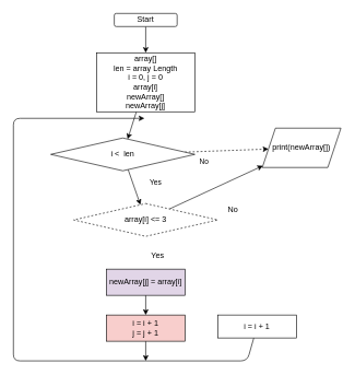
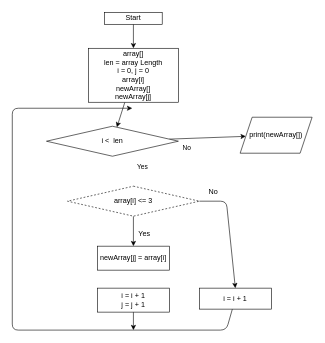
- <mxCell id="3" value="Start" style="rounded=1;whiteSpace=wrap;html=1;" vertex="1" parent="1"><mxGeometry x="174" width="96" height="20" as="geometry" y="20" /></mxCell>
+ <mxCell id="3" value="Start" style="whiteSpace=wrap;html=1;rounded=0;" vertex="1" parent="1"><mxGeometry x="174" width="96" height="20" as="geometry" y="20" /></mxCell>
- <mxCell id="6" value="" style="edgeStyle=none;html=1;dashed=1;" edge="1" parent="1" source="9" target="13"><mxGeometry relative="1" as="geometry" /></mxCell>
+ <mxCell id="6" value="" style="edgeStyle=none;html=1;" edge="1" parent="1" source="9" target="13"><mxGeometry relative="1" as="geometry" /></mxCell>
- <mxCell id="8" value="" style="edgeStyle=none;html=1;" edge="1" parent="1" source="9" target="12"><mxGeometry relative="1" as="geometry" /></mxCell>
- <mxCell id="10" value="" style="edgeStyle=none;html=1;" edge="1" parent="1" source="12" target="13"><mxGeometry relative="1" as="geometry" /></mxCell>
+ <mxCell id="10" value="" style="edgeStyle=none;html=1;" edge="1" parent="1" source="12" target="16"><mxGeometry relative="1" as="geometry" /></mxCell>
+ <mxCell id="11" style="edgeStyle=none;html=1;entryX=0.5;entryY=0;entryDx=0;entryDy=0;" edge="1" parent="1" source="12" target="18"><mxGeometry relative="1" as="geometry"><mxPoint x="380" y="470" as="targetPoint" /><Array as="points"><mxPoint x="377" y="335" /></Array></mxGeometry></mxCell>
- <mxCell id="16" value="newArray[j] = array[i]" style="whiteSpace=wrap;html=1;rounded=0;fillColor=#e1d5e7;" vertex="1" parent="1"><mxGeometry x="162" y="410" width="120" height="40" as="geometry" /></mxCell>
+ <mxCell id="16" value="newArray[j] = array[i]" style="whiteSpace=wrap;html=1;rounded=0;" vertex="1" parent="1"><mxGeometry x="162" y="410" width="120" height="40" as="geometry" /></mxCell>
- <mxCell id="15" value="" style="edgeStyle=none;html=1;" edge="1" parent="1" source="16" target="22"><mxGeometry relative="1" as="geometry" /></mxCell>
- <mxCell id="22" value="i = i + 1&lt;br&gt;j = j + 1" style="rounded=0;whiteSpace=wrap;html=1;fillColor=#f8cecc;" vertex="1" parent="1"><mxGeometry x="162" y="480" width="120" height="40" as="geometry" /></mxCell>
+ <mxCell id="22" value="i = i + 1&lt;br&gt;j = j + 1" style="rounded=0;whiteSpace=wrap;html=1;" vertex="1" parent="1"><mxGeometry x="162" y="480" width="120" height="40" as="geometry" /></mxCell>
